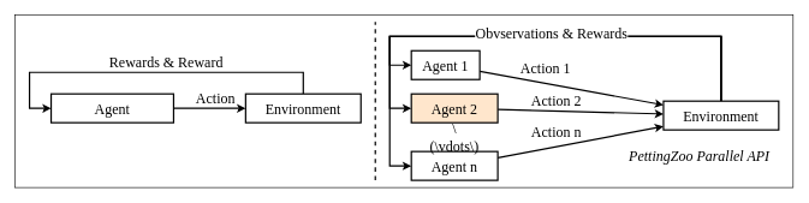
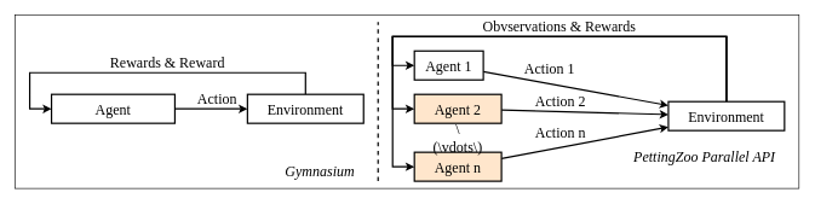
- <mxCell id="22" value="Obvservations &amp;amp; Rewards" style="text;html=1;align=center;verticalAlign=middle;whiteSpace=wrap;rounded=0;fontFamily=HarmonyOS Sans SC;fontSize=20;fontColor=default;labelBackgroundColor=default;" parent="1" vertex="1"><mxGeometry x="535" y="30" width="460" height="30" as="geometry" /></mxCell>
+ <mxCell id="22" value="Obvservations &amp;amp; Rewards" style="text;html=1;align=center;verticalAlign=middle;whiteSpace=wrap;rounded=0;fontFamily=HarmonyOS Sans SC;fontSize=20;fontColor=default;labelBackgroundColor=default;" parent="1" vertex="1"><mxGeometry x="540" y="20" width="460" height="30" as="geometry" /></mxCell>
- <mxCell id="20" value="Agent n" style="rounded=0;whiteSpace=wrap;html=1;fontFamily=HarmonyOS Sans SC;fontSize=20;strokeWidth=2;" parent="1" vertex="1"><mxGeometry x="570" y="210" width="120" height="40" as="geometry" /></mxCell>
+ <mxCell id="20" value="Agent n" style="rounded=0;whiteSpace=wrap;html=1;fontFamily=HarmonyOS Sans SC;fontSize=20;strokeWidth=2;fillColor=#ffe6cc;" parent="1" vertex="1"><mxGeometry x="570" y="210" width="120" height="40" as="geometry" /></mxCell>
+ <mxCell id="25" value="Gymnasium" style="text;html=1;align=center;verticalAlign=middle;whiteSpace=wrap;rounded=0;fontFamily=HarmonyOS Sans SC;fontSize=20;fontColor=default;labelBackgroundColor=default;fontStyle=2" vertex="1" parent="1"><mxGeometry x="380" y="220" width="120" height="30" as="geometry" /></mxCell>
